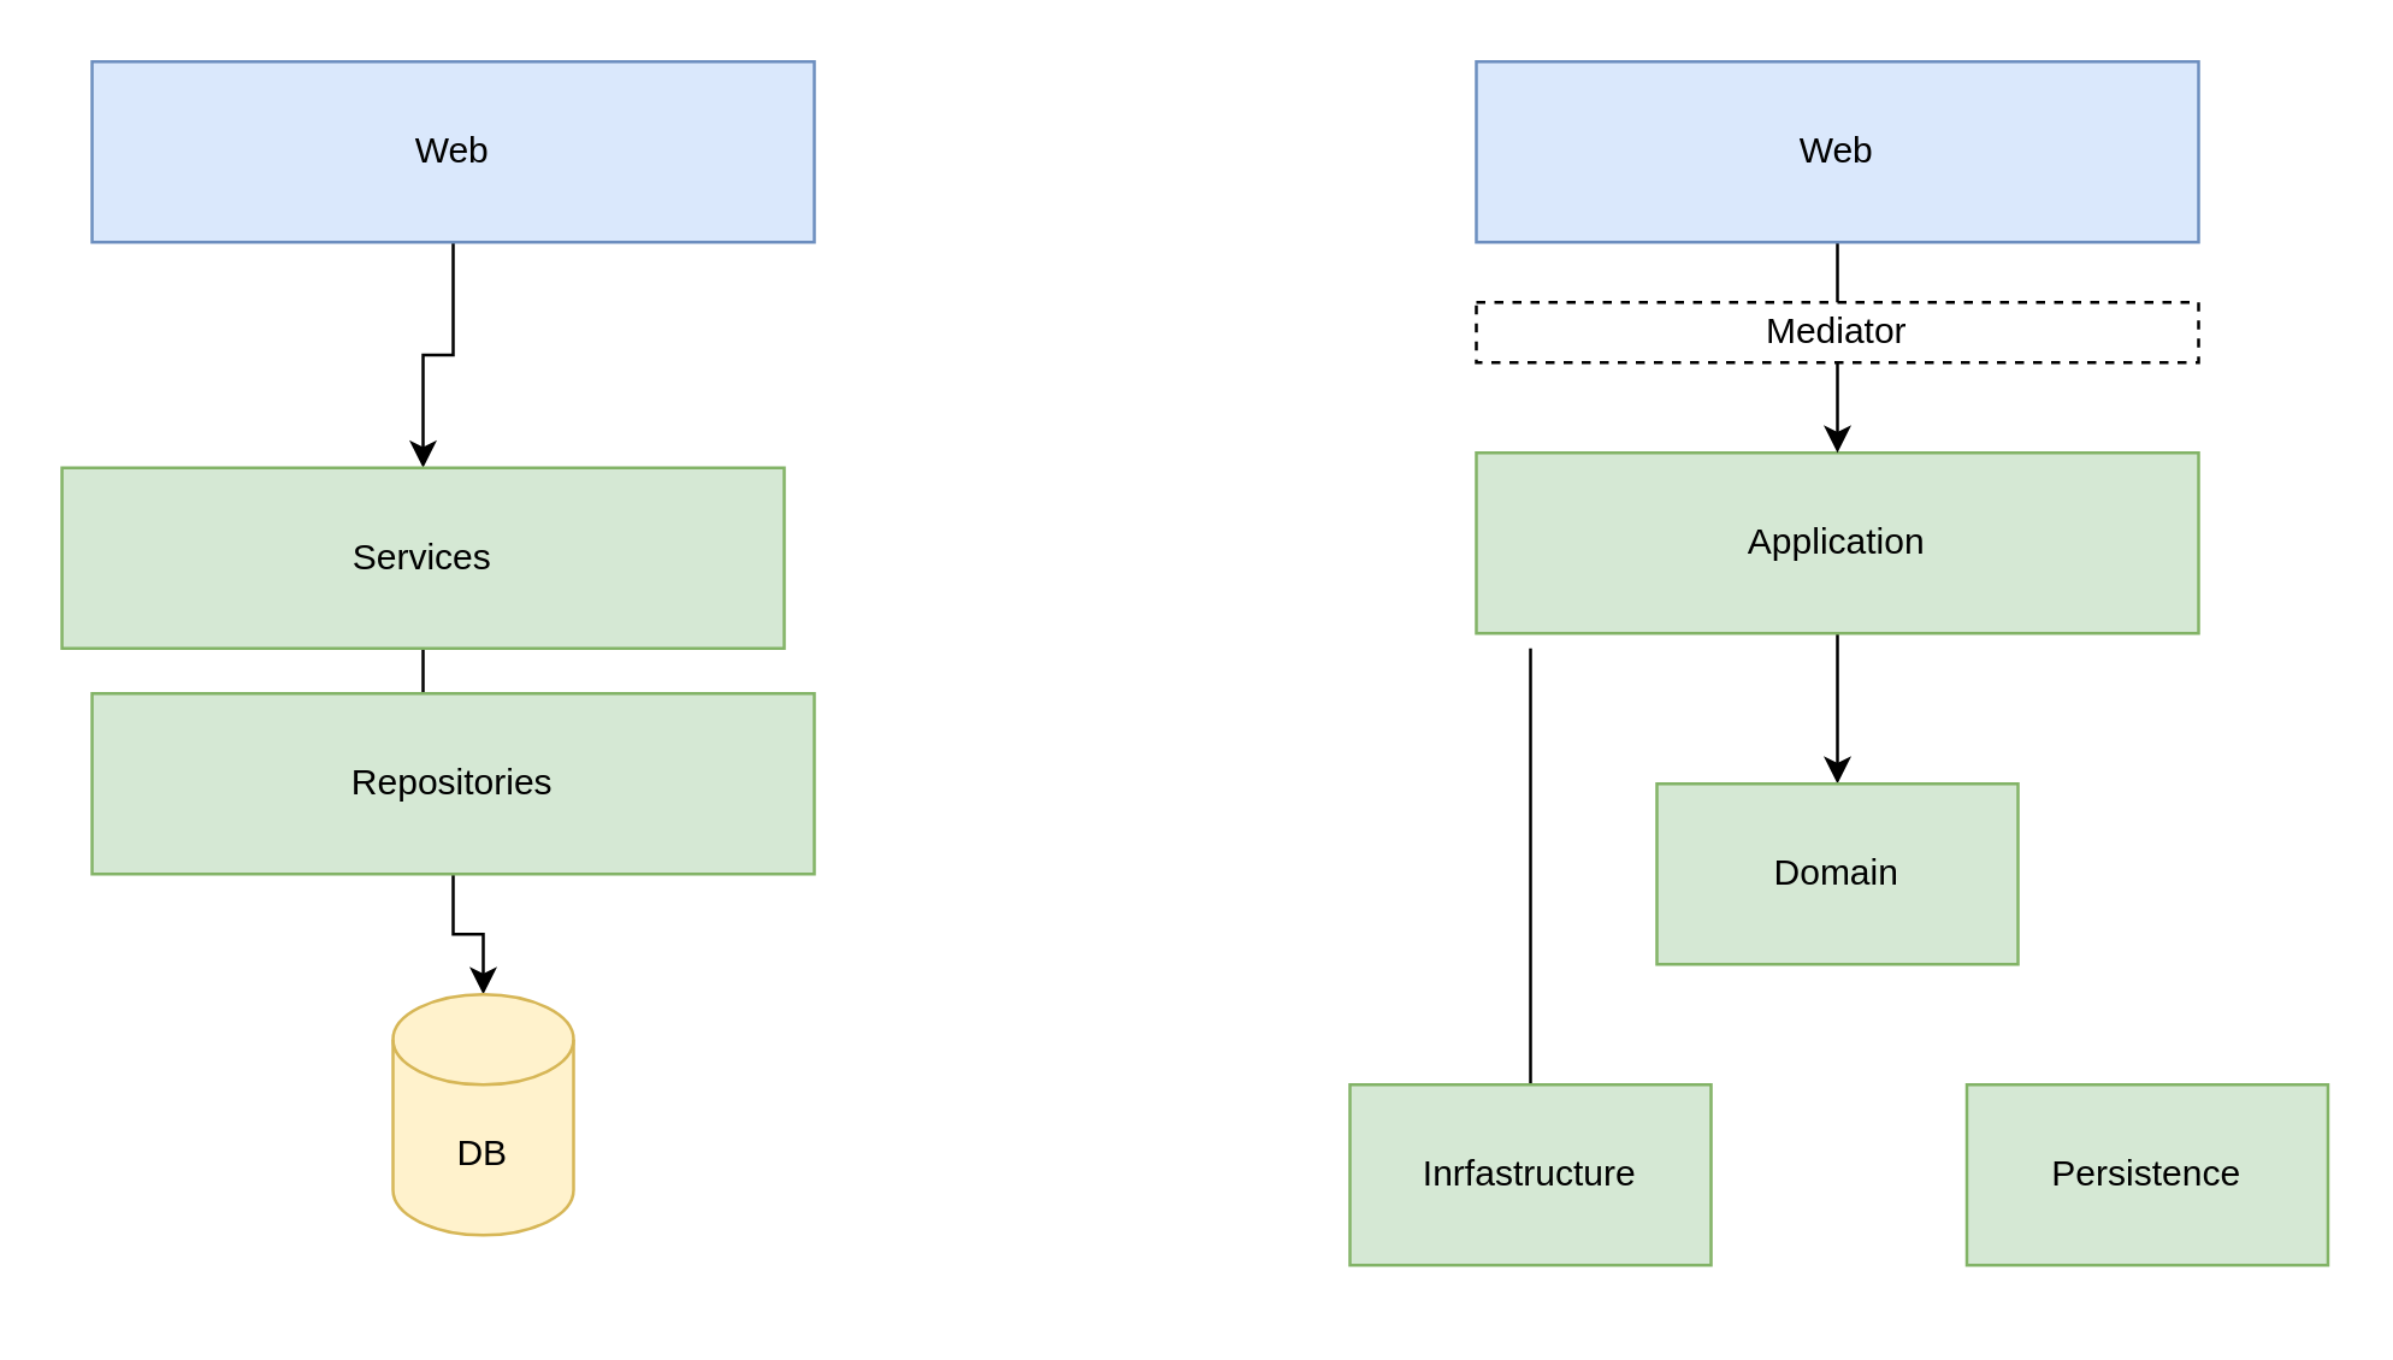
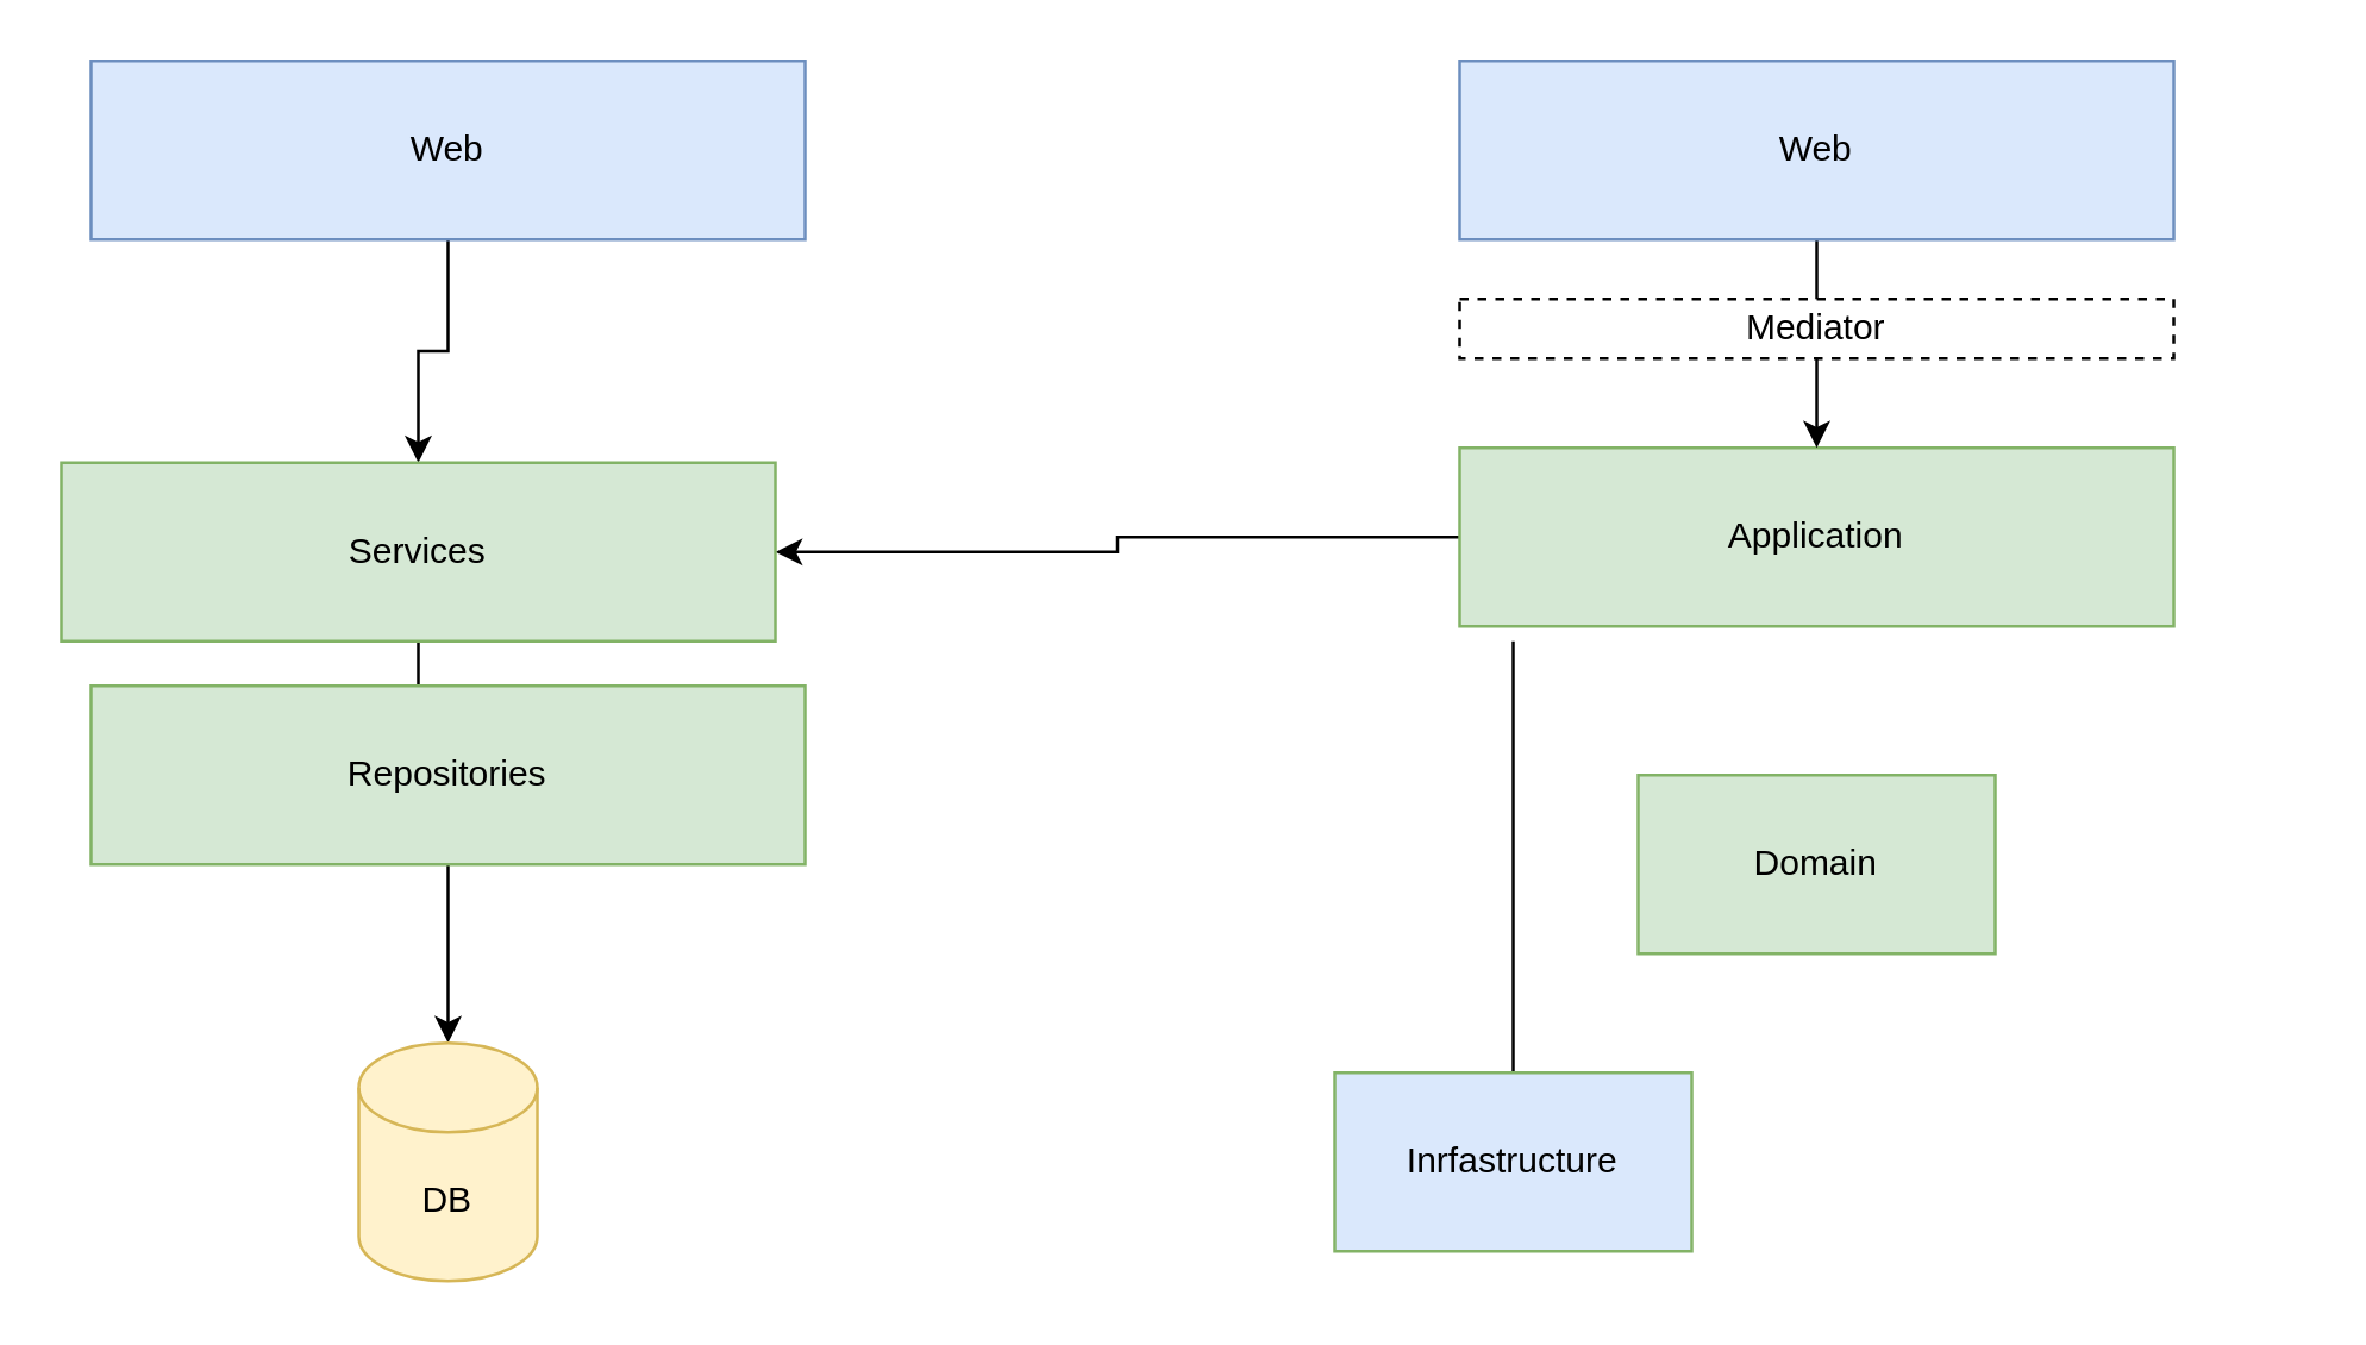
- <mxCell id="2" style="edgeStyle=orthogonalEdgeStyle;rounded=0;orthogonalLoop=1;jettySize=auto;html=1;" parent="1" source="3" target="6" edge="1"><mxGeometry relative="1" as="geometry"><mxPoint x="670" y="250" as="targetPoint" /></mxGeometry></mxCell>
+ <mxCell id="2" style="edgeStyle=orthogonalEdgeStyle;rounded=0;orthogonalLoop=1;jettySize=auto;html=1;" parent="1" source="3" target="13" edge="1"><mxGeometry relative="1" as="geometry"><mxPoint x="670" y="250" as="targetPoint" /></mxGeometry></mxCell>
- <mxCell id="16" value="DB" style="shape=cylinder3;whiteSpace=wrap;html=1;boundedLbl=1;backgroundOutline=1;size=15;fillColor=#fff2cc;strokeColor=#d6b656;" vertex="1" parent="1"><mxGeometry x="130" y="330" width="60" height="80" as="geometry" /></mxCell>
+ <mxCell id="16" value="DB" style="shape=cylinder3;whiteSpace=wrap;html=1;boundedLbl=1;backgroundOutline=1;size=15;fillColor=#fff2cc;strokeColor=#d6b656;" vertex="1" parent="1"><mxGeometry x="120" y="350" width="60" height="80" as="geometry" /></mxCell>
- <mxCell id="8" value="Inrfastructure" style="whiteSpace=wrap;html=1;fillColor=#d5e8d4;strokeColor=#82b366;" parent="1" vertex="1"><mxGeometry x="448" y="360" width="120" height="60" as="geometry" /></mxCell>
+ <mxCell id="8" value="Inrfastructure" style="whiteSpace=wrap;html=1;fillColor=#dae8fc;strokeColor=#82b366;" parent="1" vertex="1"><mxGeometry x="448" y="360" width="120" height="60" as="geometry" /></mxCell>
- <mxCell id="9" value="Persistence" style="whiteSpace=wrap;html=1;fillColor=#d5e8d4;strokeColor=#82b366;" parent="1" vertex="1"><mxGeometry x="653" y="360" width="120" height="60" as="geometry" /></mxCell>
